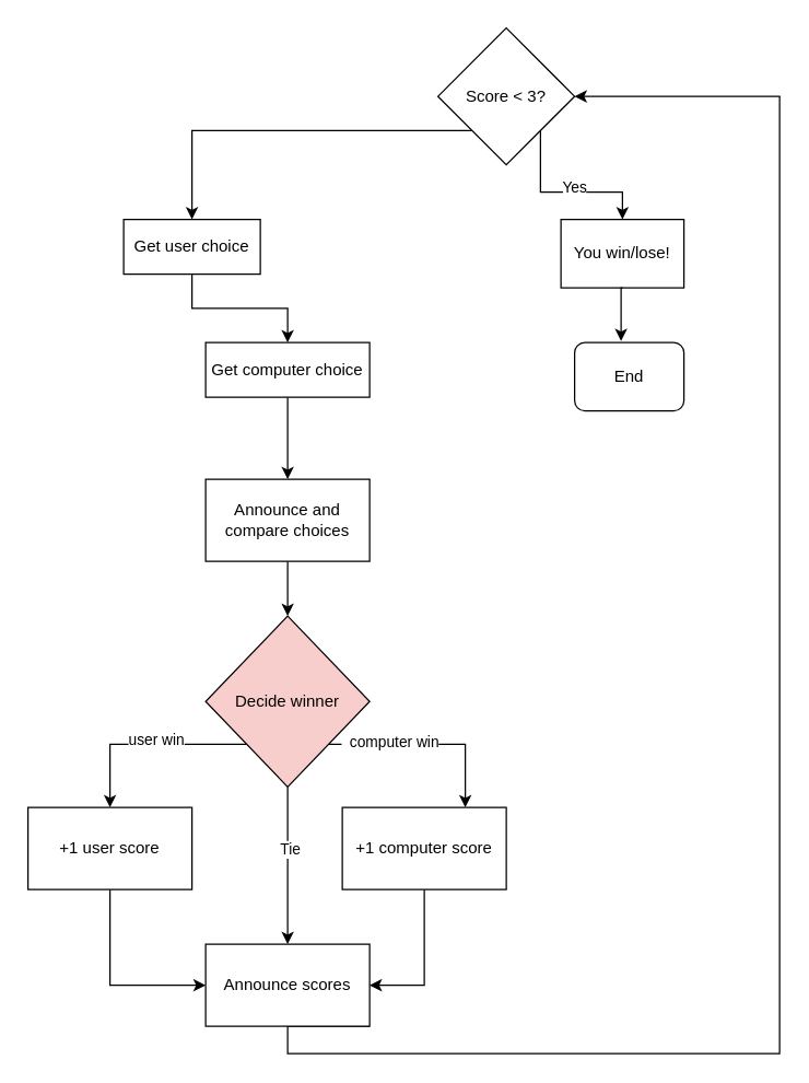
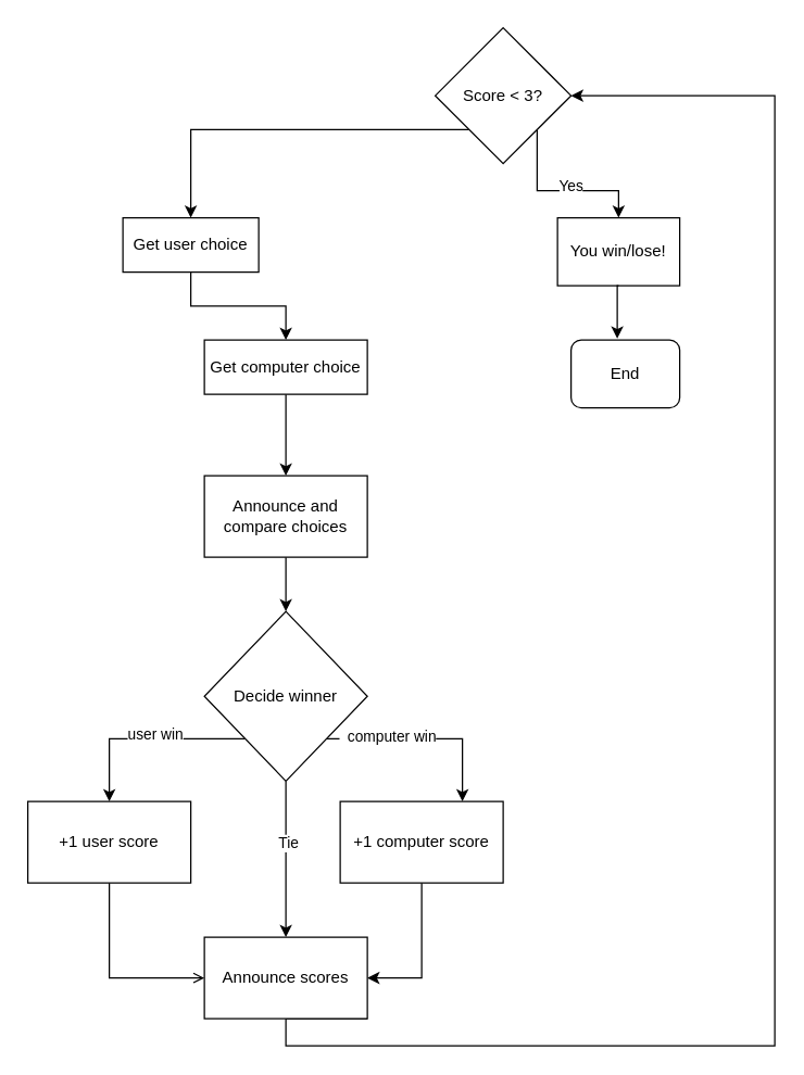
- <mxCell id="21" value="Decide winner" style="rhombus;whiteSpace=wrap;html=1;fillColor=#f8cecc;" vertex="1" parent="1"><mxGeometry x="150" y="450" width="120" height="125" as="geometry" /></mxCell>
+ <mxCell id="21" value="Decide winner" style="rhombus;whiteSpace=wrap;html=1;" vertex="1" parent="1"><mxGeometry x="150" y="450" width="120" height="125" as="geometry" /></mxCell>
- <mxCell id="24" style="edgeStyle=orthogonalEdgeStyle;rounded=0;orthogonalLoop=1;jettySize=auto;html=1;exitX=0.5;exitY=1;exitDx=0;exitDy=0;entryX=0;entryY=0.5;entryDx=0;entryDy=0;" edge="1" parent="1" source="25" target="23"><mxGeometry relative="1" as="geometry" /></mxCell>
+ <mxCell id="24" style="edgeStyle=orthogonalEdgeStyle;rounded=0;orthogonalLoop=1;jettySize=auto;html=1;exitX=0.5;exitY=1;exitDx=0;exitDy=0;entryX=0;entryY=0.5;entryDx=0;entryDy=0;endArrow=open;" edge="1" parent="1" source="25" target="23"><mxGeometry relative="1" as="geometry" /></mxCell>
